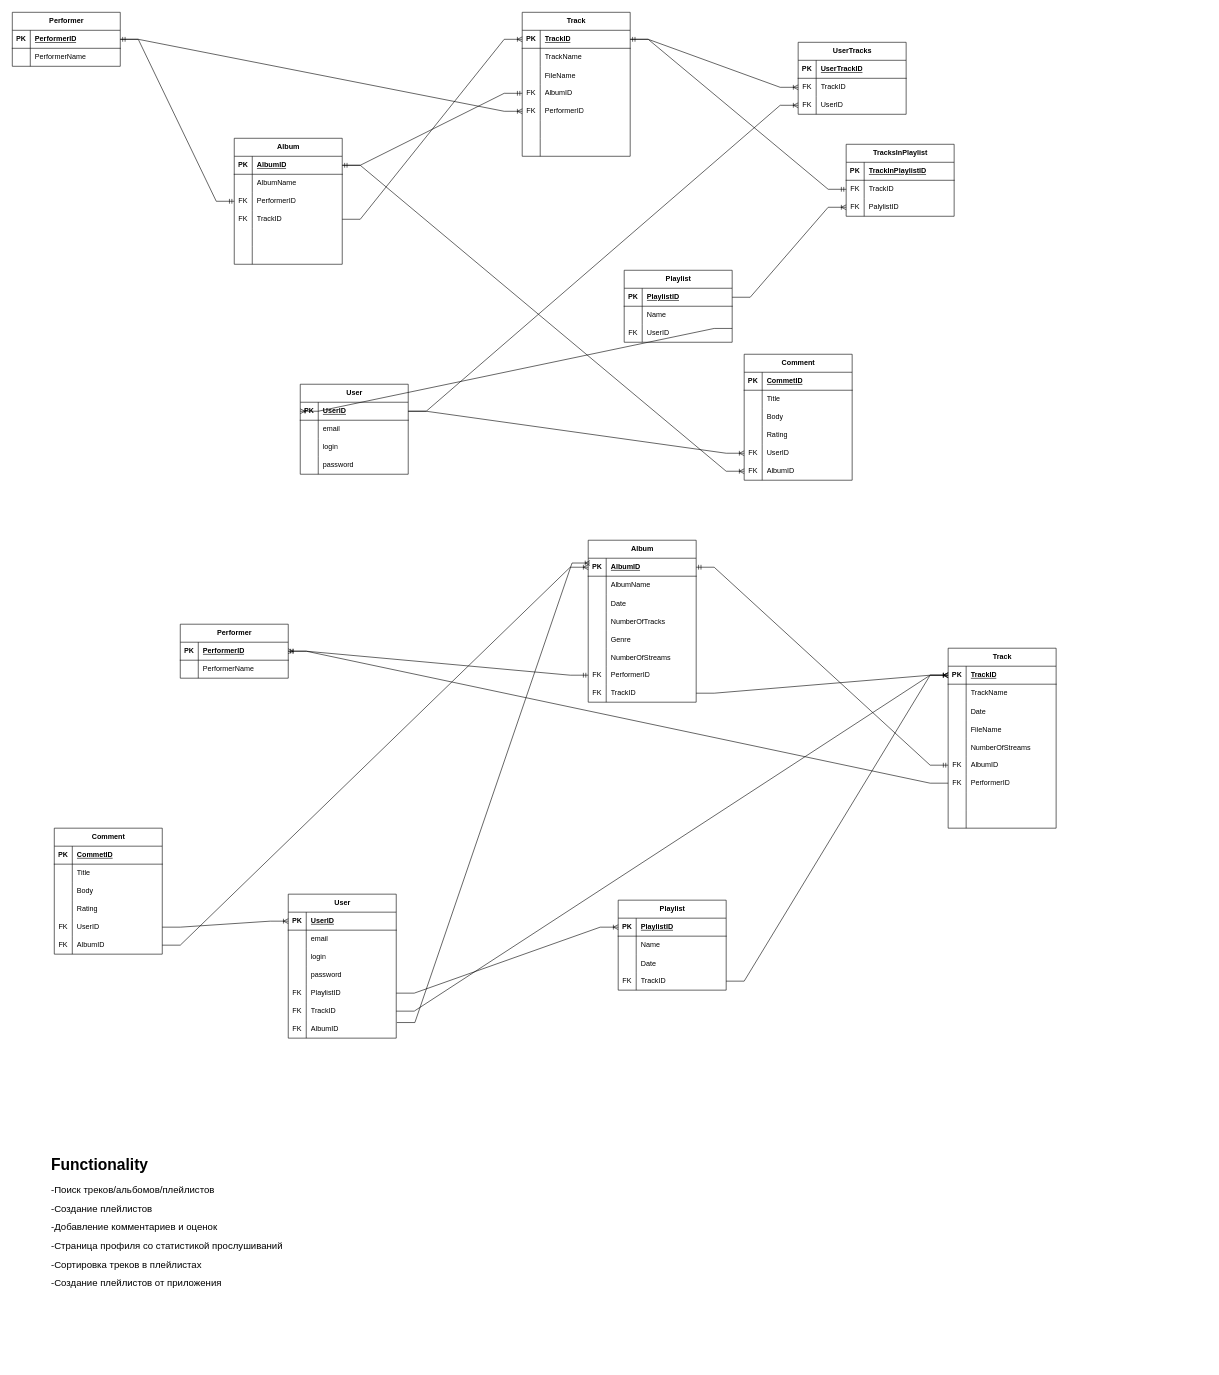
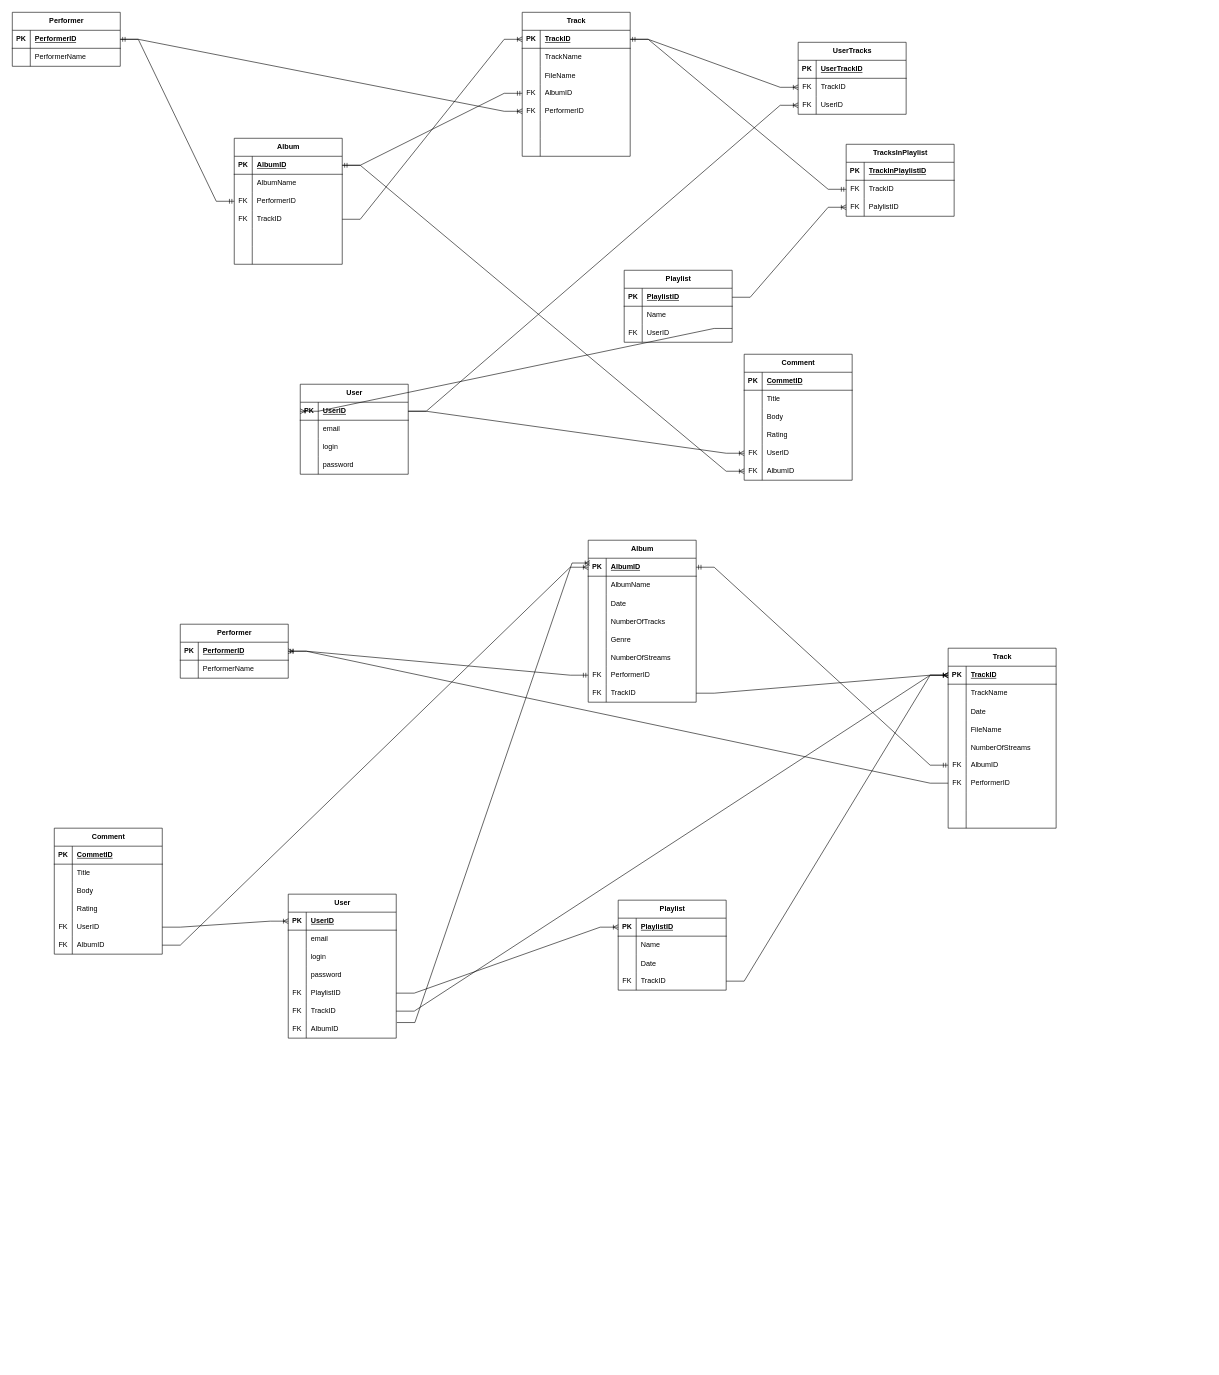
- <mxCell id="107" value="&lt;h1&gt;&lt;font style=&quot;font-size: 26px;&quot;&gt;Functionality&lt;/font&gt;&lt;/h1&gt;&lt;p&gt;&lt;font style=&quot;font-size: 16px;&quot;&gt;-Поиск треков/альбомов/плейлистов&lt;/font&gt;&lt;/p&gt;&lt;p&gt;&lt;font style=&quot;font-size: 16px;&quot;&gt;-Создание плейлистов&lt;/font&gt;&lt;/p&gt;&lt;p&gt;&lt;font style=&quot;font-size: 16px;&quot;&gt;-Добавление комментариев и оценок&lt;/font&gt;&lt;/p&gt;&lt;p&gt;&lt;font style=&quot;font-size: 16px;&quot;&gt;-Страница профиля со статистикой прослушиваний&lt;/font&gt;&lt;/p&gt;&lt;p&gt;&lt;font style=&quot;font-size: 16px;&quot;&gt;-Сортировка треков в плейлистах&lt;/font&gt;&lt;/p&gt;&lt;p&gt;&lt;font style=&quot;font-size: 16px;&quot;&gt;-Создание плейлистов от приложения&lt;/font&gt;&lt;/p&gt;" style="text;html=1;strokeColor=none;fillColor=none;spacing=5;spacingTop=-20;whiteSpace=wrap;overflow=hidden;rounded=0;" parent="1" vertex="1"><mxGeometry x="80" y="1920" width="670" height="350" as="geometry" /></mxCell>
